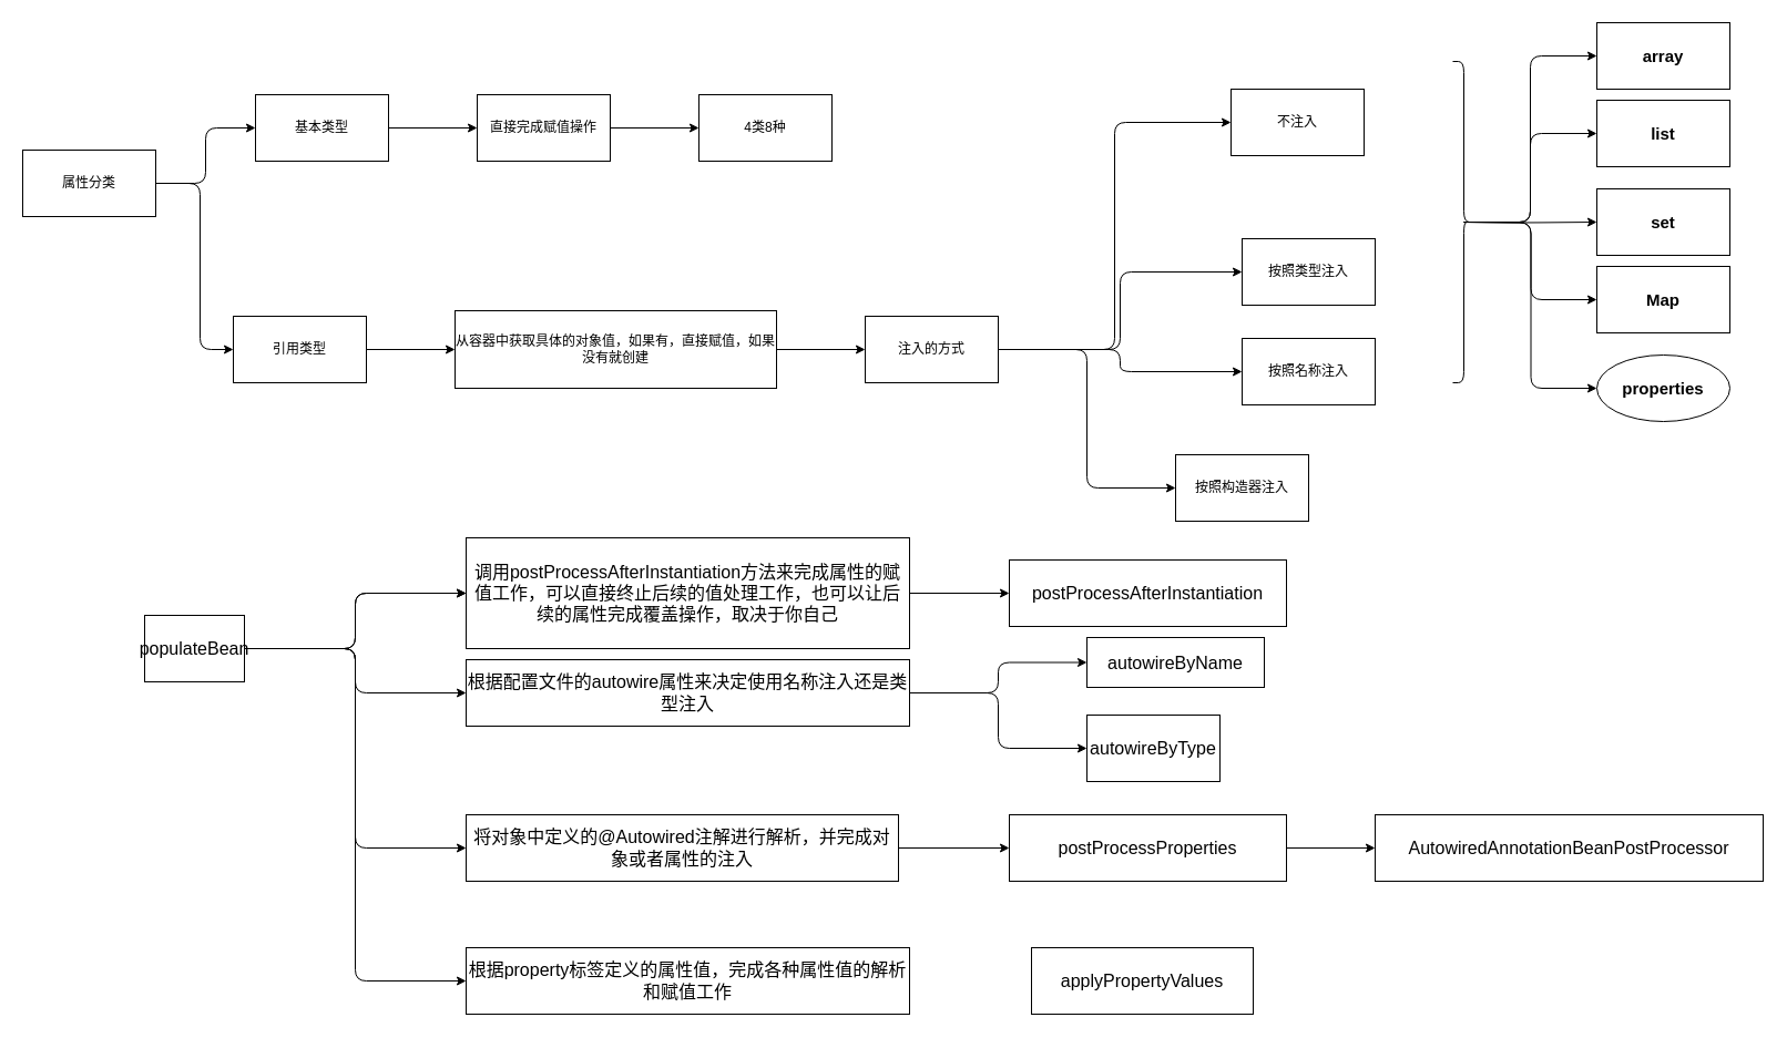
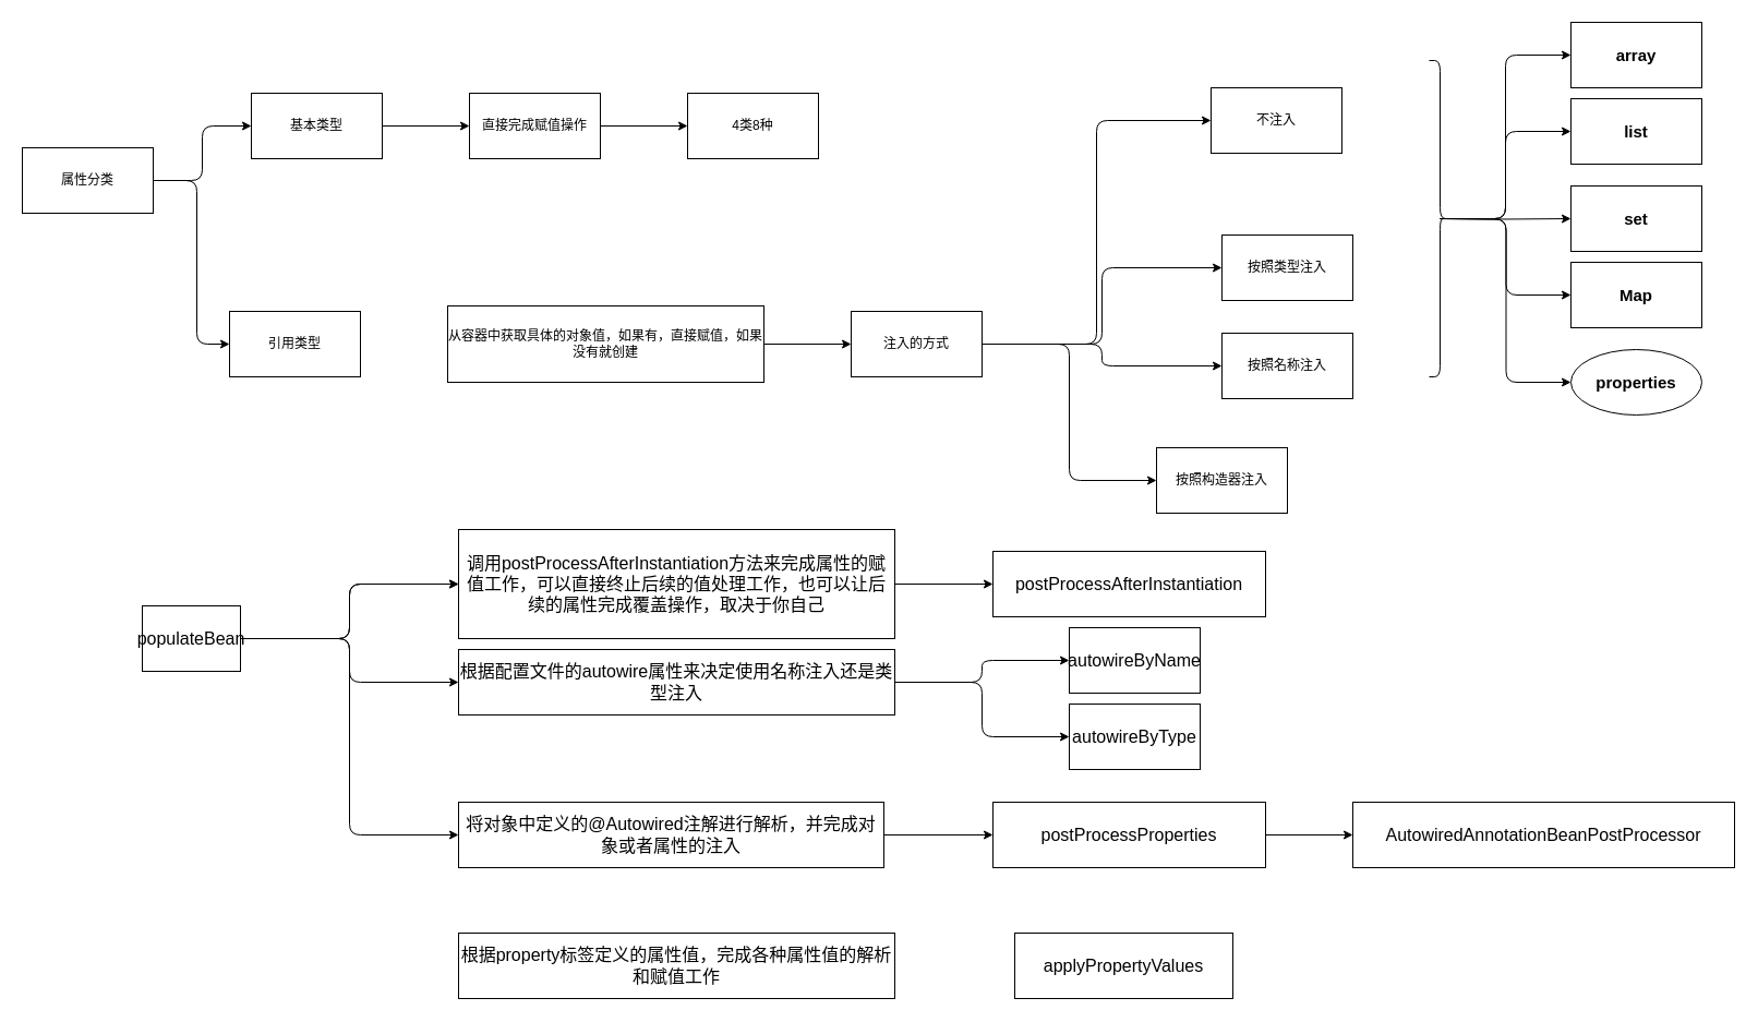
- <mxCell id="16" value="" style="edgeStyle=orthogonalEdgeStyle;html=1;" parent="1" source="17" target="19" edge="1"><mxGeometry relative="1" as="geometry" /></mxCell>
- <mxCell id="50" value="autowireByName" style="whiteSpace=wrap;html=1;fontSize=16;" parent="1" vertex="1"><mxGeometry x="980" y="575" width="160" height="45" as="geometry" /></mxCell>
+ <mxCell id="50" value="autowireByName" style="whiteSpace=wrap;html=1;fontSize=16;" parent="1" vertex="1"><mxGeometry x="980" y="575" width="120" height="60" as="geometry" /></mxCell>
- <mxCell id="38" value="" style="edgeStyle=orthogonalEdgeStyle;html=1;fontSize=16;" parent="1" source="39" target="47" edge="1"><mxGeometry relative="1" as="geometry"><Array as="points"><mxPoint x="320" y="585" /><mxPoint x="320" y="885" /></Array></mxGeometry></mxCell>
